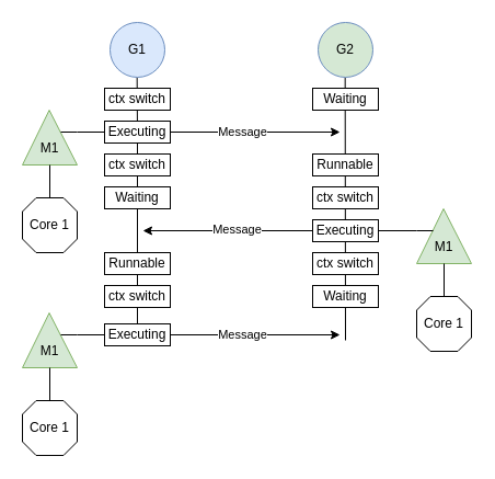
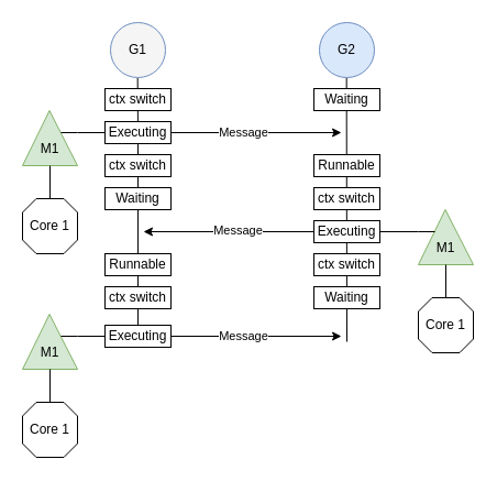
- <mxCell id="30" value="G1" style="ellipse;whiteSpace=wrap;html=1;aspect=fixed;fillColor=#dae8fc;strokeColor=#6c8ebf;" vertex="1" parent="1"><mxGeometry x="100" y="20" width="50" height="50" as="geometry" /></mxCell>
+ <mxCell id="30" value="G1" style="ellipse;whiteSpace=wrap;html=1;aspect=fixed;fillColor=#f5f5f5;strokeColor=#6c8ebf;" vertex="1" parent="1"><mxGeometry x="100" y="20" width="50" height="50" as="geometry" /></mxCell>
- <mxCell id="31" value="G2" style="ellipse;whiteSpace=wrap;html=1;aspect=fixed;fillColor=#d5e8d4;strokeColor=#6c8ebf;" vertex="1" parent="1"><mxGeometry x="290" y="20" width="50" height="50" as="geometry" /></mxCell>
+ <mxCell id="31" value="G2" style="ellipse;whiteSpace=wrap;html=1;aspect=fixed;fillColor=#dae8fc;strokeColor=#6c8ebf;" vertex="1" parent="1"><mxGeometry x="290" y="20" width="50" height="50" as="geometry" /></mxCell>
